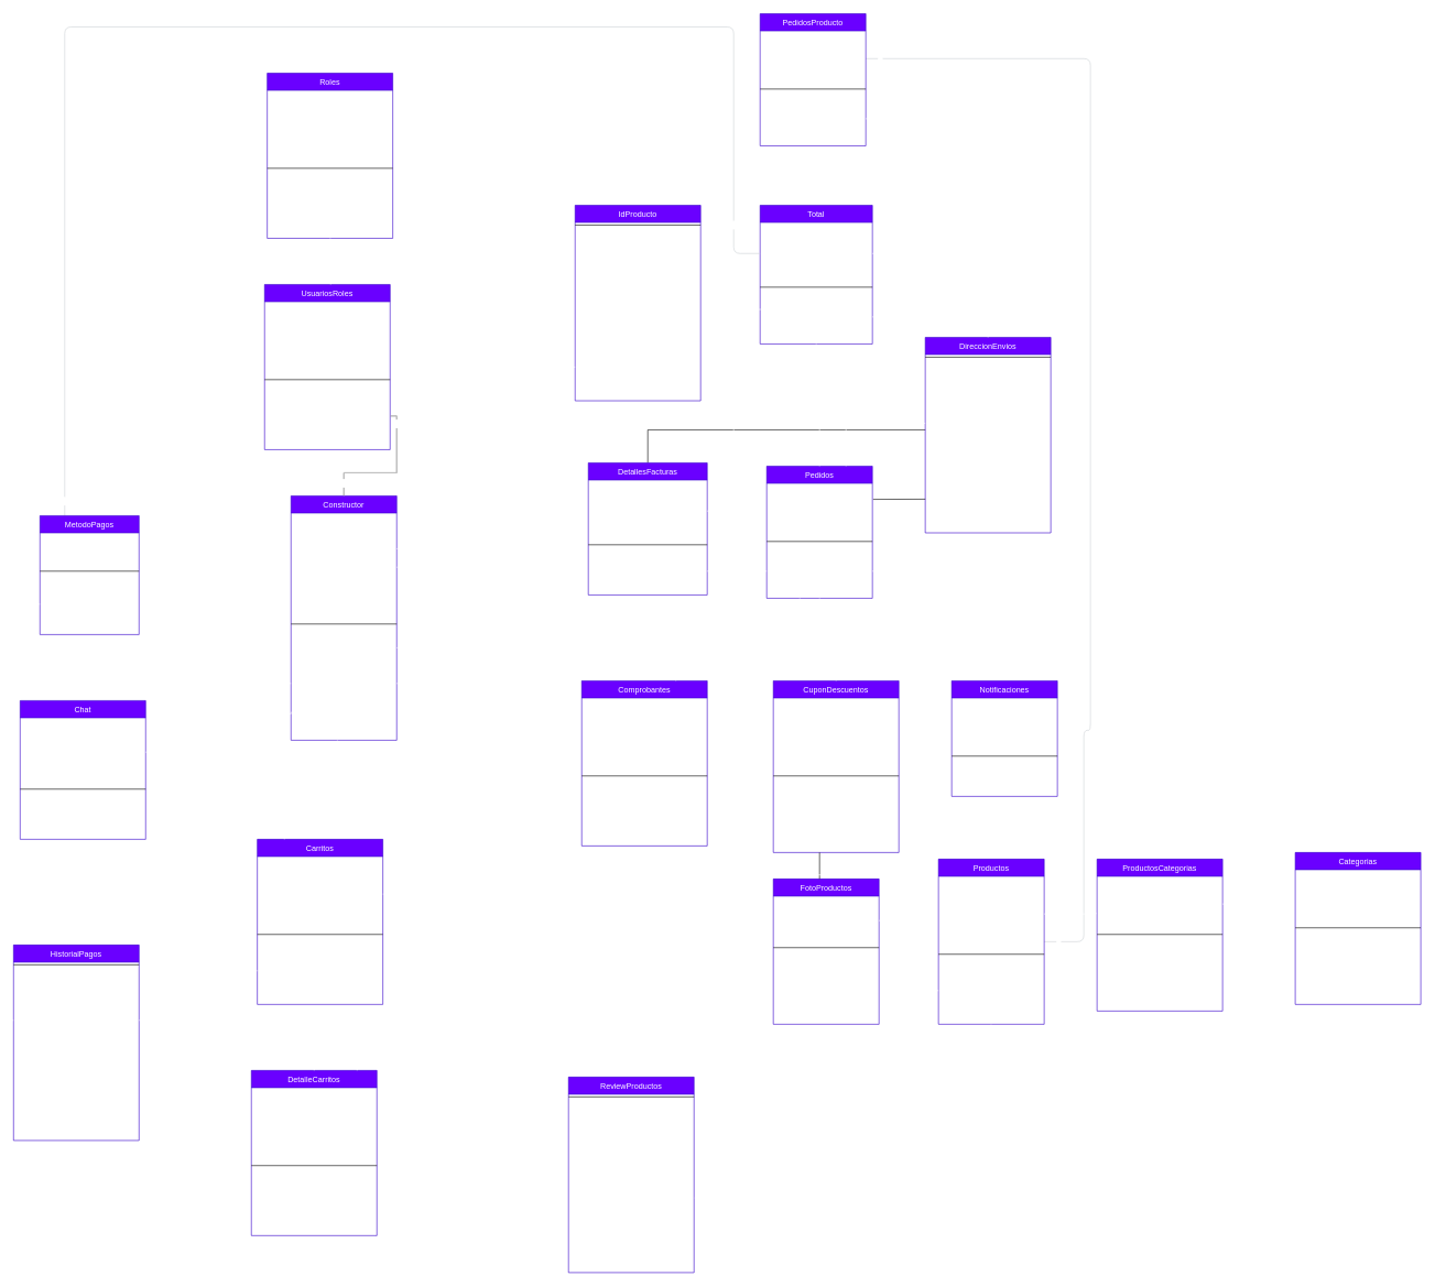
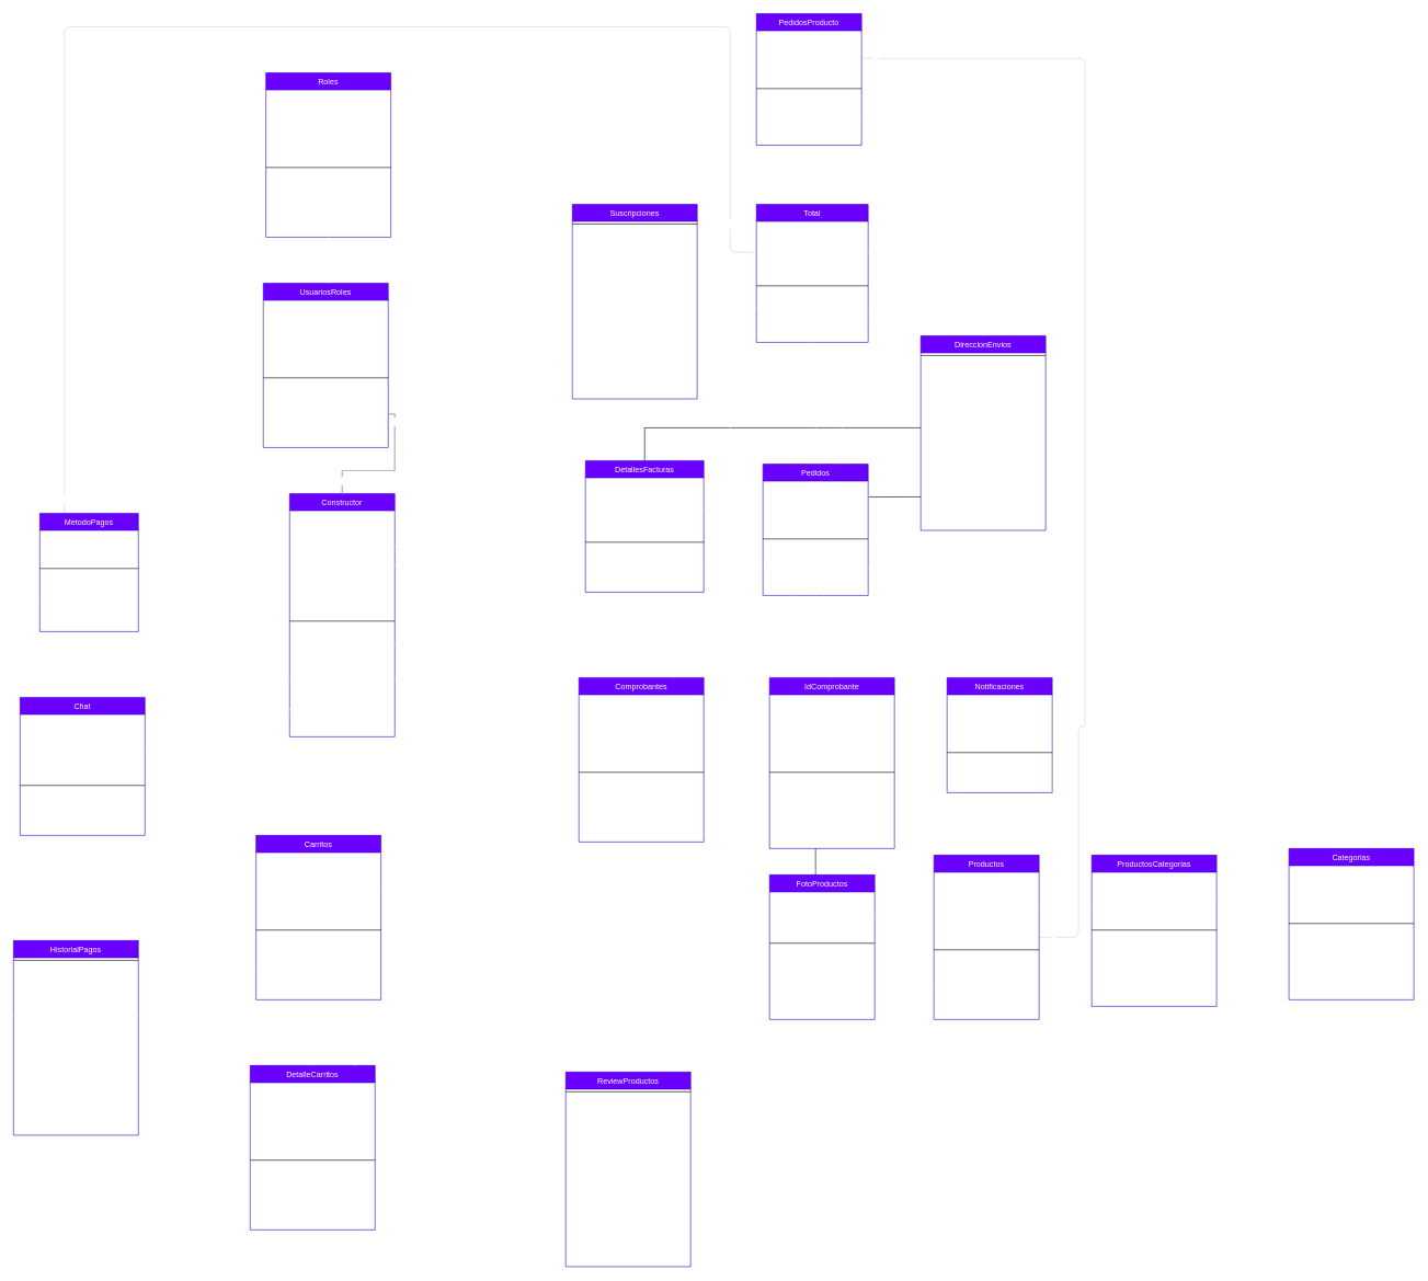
- <mxCell id="75" value="IdProducto" style="swimlane;fontStyle=0;align=center;verticalAlign=top;childLayout=stackLayout;horizontal=1;startSize=26;horizontalStack=0;resizeParent=1;resizeLast=0;collapsible=1;marginBottom=0;rounded=0;shadow=0;strokeWidth=1;fontSize=12;fillColor=#6a00ff;fontColor=#FFFFFF;strokeColor=#3700CC;" parent="1" vertex="1"><mxGeometry x="870" y="310" width="190" height="296" as="geometry"><mxRectangle x="550" y="140" width="160" height="26" as="alternateBounds" /></mxGeometry></mxCell>
+ <mxCell id="75" value="Suscripciones" style="swimlane;fontStyle=0;align=center;verticalAlign=top;childLayout=stackLayout;horizontal=1;startSize=26;horizontalStack=0;resizeParent=1;resizeLast=0;collapsible=1;marginBottom=0;rounded=0;shadow=0;strokeWidth=1;fontSize=12;fillColor=#6a00ff;fontColor=#FFFFFF;strokeColor=#3700CC;" parent="1" vertex="1"><mxGeometry x="870" y="310" width="190" height="296" as="geometry"><mxRectangle x="550" y="140" width="160" height="26" as="alternateBounds" /></mxGeometry></mxCell>
- <mxCell id="63" value="CuponDescuentos" style="swimlane;fontStyle=0;align=center;verticalAlign=top;childLayout=stackLayout;horizontal=1;startSize=26;horizontalStack=0;resizeParent=1;resizeLast=0;collapsible=1;marginBottom=0;rounded=0;shadow=0;strokeWidth=1;fontSize=12;fillColor=#6a00ff;fontColor=#FFFFFF;strokeColor=#3700CC;" parent="1" vertex="1"><mxGeometry x="1170" y="1030" width="190" height="260" as="geometry"><mxRectangle x="550" y="140" width="160" height="26" as="alternateBounds" /></mxGeometry></mxCell>
+ <mxCell id="63" value="IdComprobante" style="swimlane;fontStyle=0;align=center;verticalAlign=top;childLayout=stackLayout;horizontal=1;startSize=26;horizontalStack=0;resizeParent=1;resizeLast=0;collapsible=1;marginBottom=0;rounded=0;shadow=0;strokeWidth=1;fontSize=12;fillColor=#6a00ff;fontColor=#FFFFFF;strokeColor=#3700CC;" parent="1" vertex="1"><mxGeometry x="1170" y="1030" width="190" height="260" as="geometry"><mxRectangle x="550" y="140" width="160" height="26" as="alternateBounds" /></mxGeometry></mxCell>
